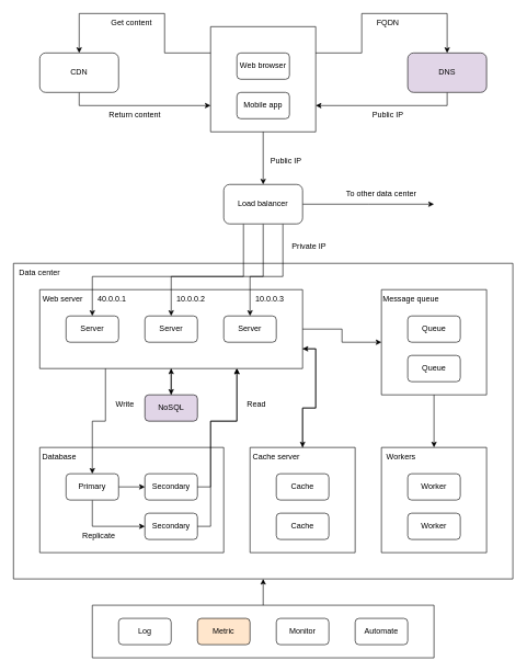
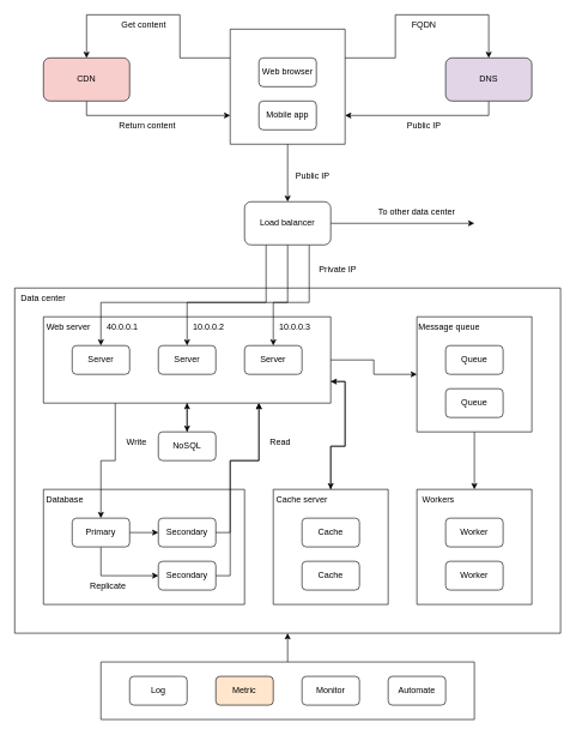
- <mxCell id="58" value="CDN" style="rounded=1;whiteSpace=wrap;html=1;" parent="1" vertex="1"><mxGeometry x="60" y="80" width="120" height="60" as="geometry" /></mxCell>
+ <mxCell id="58" value="CDN" style="rounded=1;whiteSpace=wrap;html=1;fillColor=#f8cecc;" parent="1" vertex="1"><mxGeometry x="60" y="80" width="120" height="60" as="geometry" /></mxCell>
- <mxCell id="55" value="NoSQL" style="rounded=1;whiteSpace=wrap;html=1;fillColor=#e1d5e7;" vertex="1" parent="15"><mxGeometry x="200" y="200" width="80" height="40" as="geometry" /></mxCell>
+ <mxCell id="55" value="NoSQL" style="rounded=1;whiteSpace=wrap;html=1;" vertex="1" parent="15"><mxGeometry x="200" y="200" width="80" height="40" as="geometry" /></mxCell>
